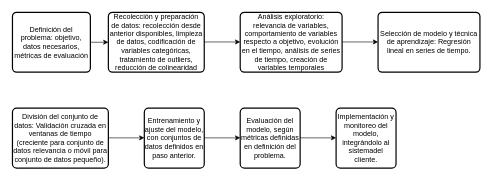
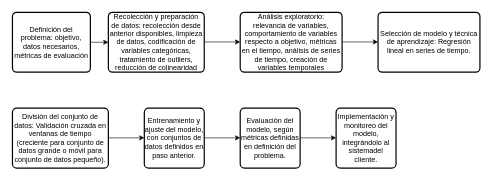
- <mxCell id="4" value="Análisis exploratorio: relevancia de variables, comportamiento de variables respecto a objetivo, evolución en el tiempo, análisis de series de tiempo, creación de variables temporales" style="rounded=1;whiteSpace=wrap;html=1;absoluteArcSize=1;arcSize=14;strokeWidth=2;" vertex="1" parent="1"><mxGeometry x="400" y="20" width="170" height="100" as="geometry" /></mxCell>
+ <mxCell id="4" value="Análisis exploratorio: relevancia de variables, comportamiento de variables respecto a objetivo, métricas en el tiempo, análisis de series de tiempo, creación de variables temporales" style="rounded=1;whiteSpace=wrap;html=1;absoluteArcSize=1;arcSize=14;strokeWidth=2;" vertex="1" parent="1"><mxGeometry x="400" y="20" width="170" height="100" as="geometry" /></mxCell>
- <mxCell id="6" value="División del conjunto de datos: Validación cruzada en ventanas de tiempo (creciente para conjunto de datos relevancia o móvil para conjunto de datos pequeño)." style="rounded=1;whiteSpace=wrap;html=1;absoluteArcSize=1;arcSize=14;strokeWidth=2;" vertex="1" parent="1"><mxGeometry x="20" y="180" width="160" height="100" as="geometry" /></mxCell>
+ <mxCell id="6" value="División del conjunto de datos: Validación cruzada en ventanas de tiempo (creciente para conjunto de datos grande o móvil para conjunto de datos pequeño)." style="rounded=1;whiteSpace=wrap;html=1;absoluteArcSize=1;arcSize=14;strokeWidth=2;" vertex="1" parent="1"><mxGeometry x="20" y="180" width="160" height="100" as="geometry" /></mxCell>
